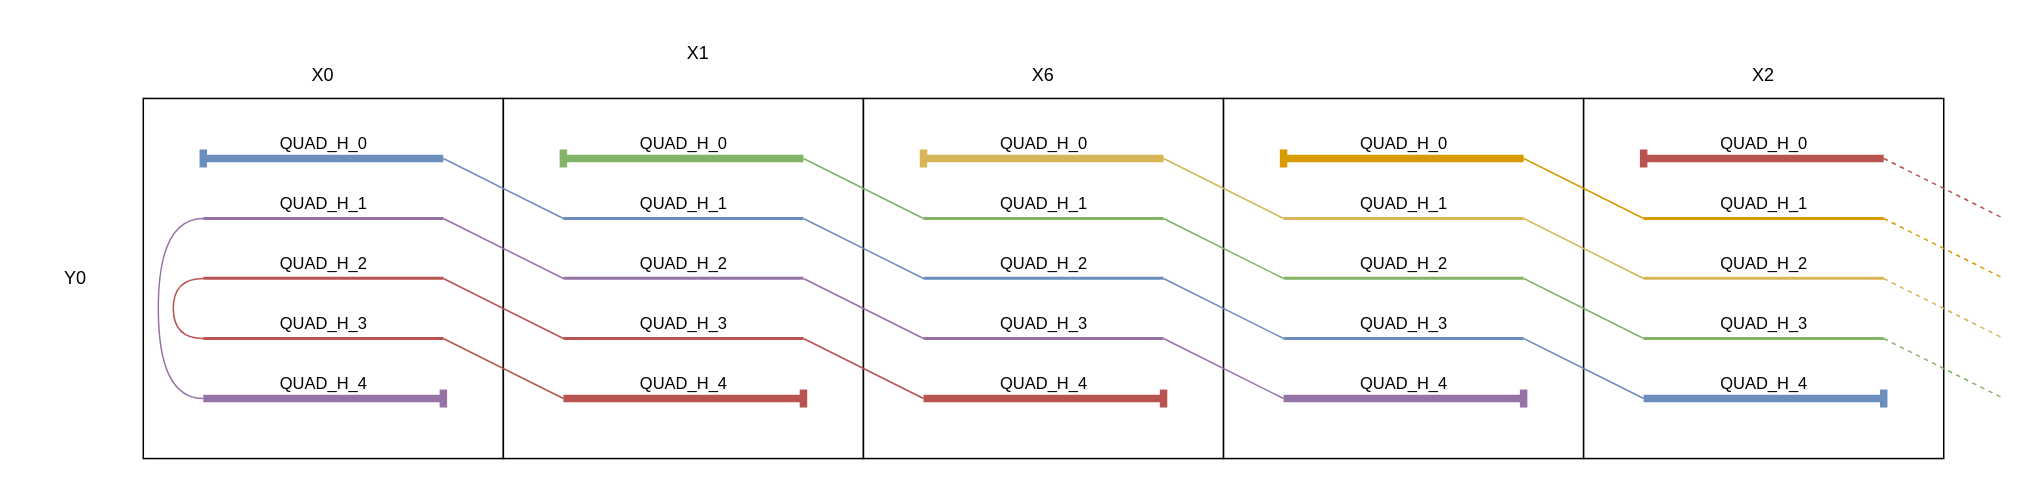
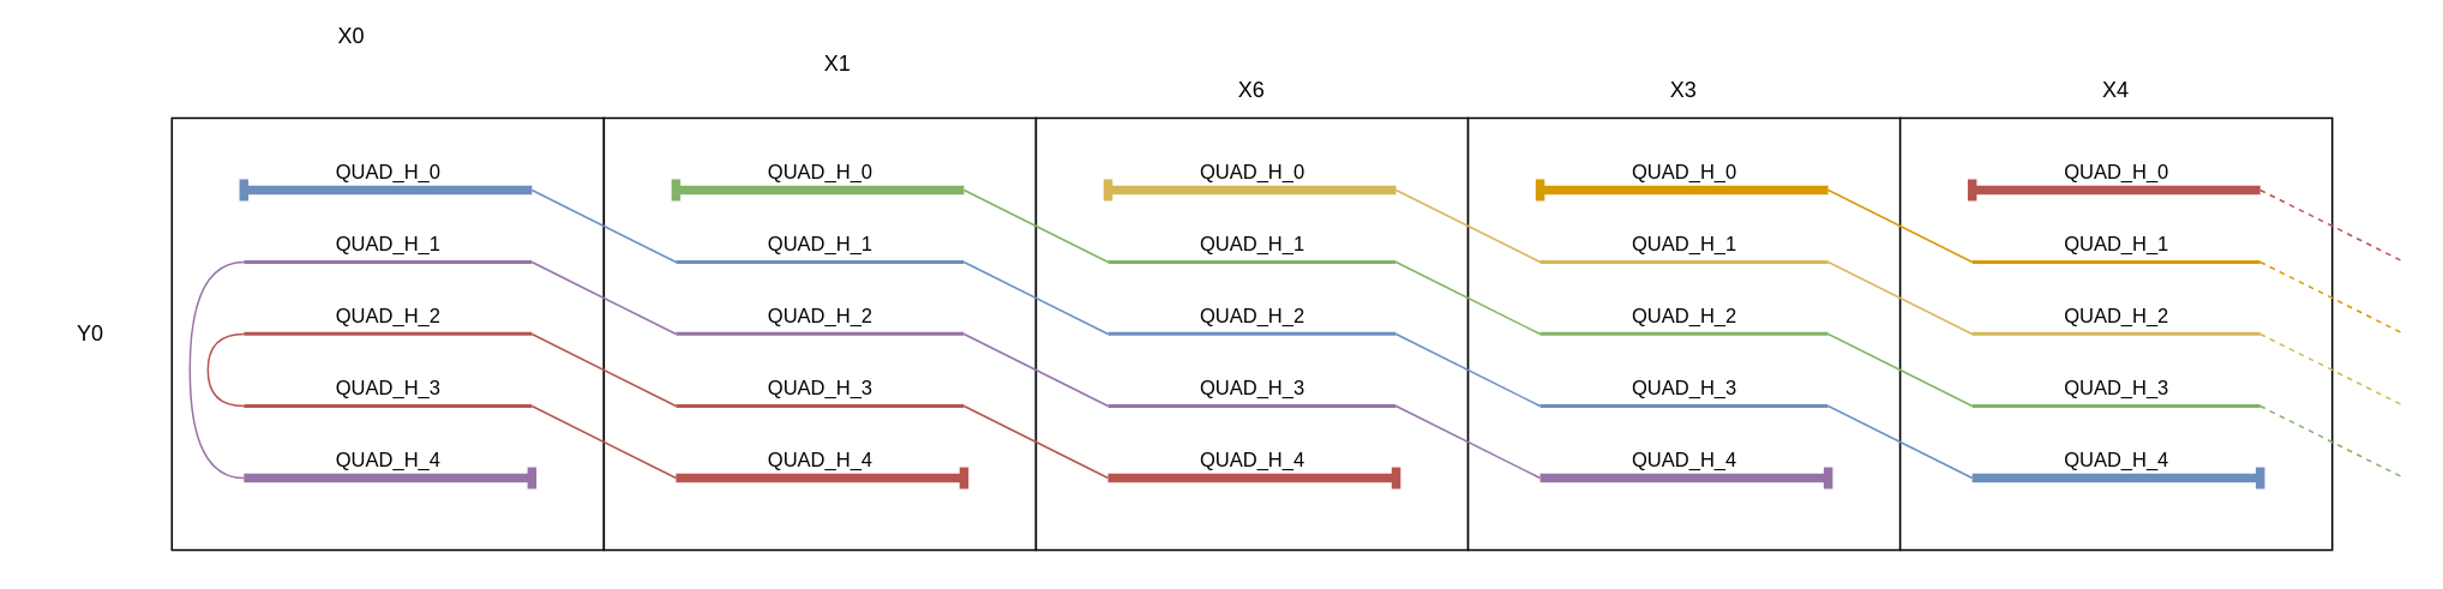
- <mxCell id="52" value="X0" style="text;html=1;align=center;verticalAlign=middle;whiteSpace=wrap;rounded=0;" parent="1" vertex="1"><mxGeometry x="185" y="35" width="60" height="30" as="geometry" /></mxCell>
+ <mxCell id="52" value="X0" style="text;html=1;align=center;verticalAlign=middle;whiteSpace=wrap;rounded=0;" parent="1" vertex="1"><mxGeometry x="165" y="5" width="60" height="30" as="geometry" /></mxCell>
+ <mxCell id="55" value="&lt;div&gt;X3&lt;/div&gt;" style="text;html=1;align=center;verticalAlign=middle;whiteSpace=wrap;rounded=0;" parent="1" vertex="1"><mxGeometry x="905" y="35" width="60" height="30" as="geometry" /></mxCell>
- <mxCell id="56" value="X2" style="text;html=1;align=center;verticalAlign=middle;whiteSpace=wrap;rounded=0;" parent="1" vertex="1"><mxGeometry x="1145" y="35" width="60" height="30" as="geometry" /></mxCell>
+ <mxCell id="56" value="X4" style="text;html=1;align=center;verticalAlign=middle;whiteSpace=wrap;rounded=0;" parent="1" vertex="1"><mxGeometry x="1145" y="35" width="60" height="30" as="geometry" /></mxCell>
